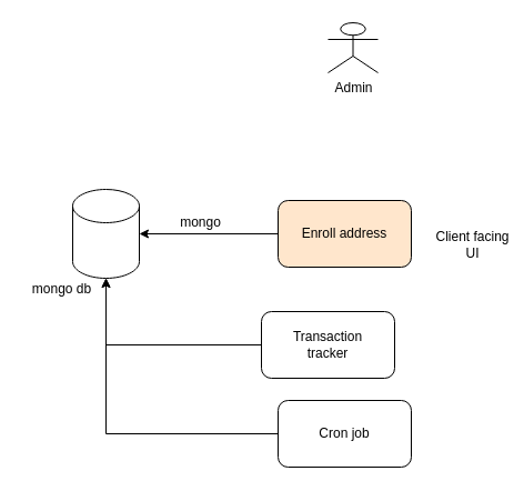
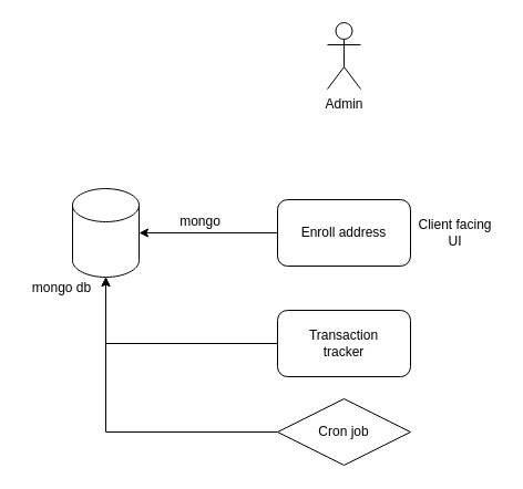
- <mxCell id="5" value="Admin" style="shape=umlActor;verticalLabelPosition=bottom;verticalAlign=top;html=1;outlineConnect=0;" vertex="1" parent="1"><mxGeometry x="295" y="20" width="45" height="45" as="geometry" /></mxCell>
+ <mxCell id="5" value="Admin" style="shape=umlActor;verticalLabelPosition=bottom;verticalAlign=top;html=1;outlineConnect=0;" vertex="1" parent="1"><mxGeometry x="295" y="20" width="30" height="60" as="geometry" /></mxCell>
- <mxCell id="4" value="Enroll address" style="rounded=1;whiteSpace=wrap;html=1;fillColor=#ffe6cc;" vertex="1" parent="1"><mxGeometry x="250" y="180" width="120" height="60" as="geometry" /></mxCell>
+ <mxCell id="4" value="Enroll address" style="rounded=1;whiteSpace=wrap;html=1;" vertex="1" parent="1"><mxGeometry x="250" y="180" width="120" height="60" as="geometry" /></mxCell>
- <mxCell id="8" value="Client facing&lt;br&gt;UI" style="text;html=1;align=center;verticalAlign=middle;resizable=0;points=[];autosize=1;" vertex="1" parent="1"><mxGeometry x="385" y="205" width="80" height="30" as="geometry" /></mxCell>
+ <mxCell id="8" value="Client facing&lt;br&gt;UI" style="text;html=1;align=center;verticalAlign=middle;resizable=0;points=[];autosize=1;" vertex="1" parent="1"><mxGeometry x="370" y="195" width="80" height="30" as="geometry" /></mxCell>
- <mxCell id="10" value="Transaction&lt;br&gt;tracker" style="rounded=1;whiteSpace=wrap;html=1;" vertex="1" parent="1"><mxGeometry x="235" y="280" width="120" height="60" as="geometry" /></mxCell>
+ <mxCell id="10" value="Transaction&lt;br&gt;tracker" style="rounded=1;whiteSpace=wrap;html=1;" vertex="1" parent="1"><mxGeometry x="250" y="280" width="120" height="60" as="geometry" /></mxCell>
- <mxCell id="12" value="Cron job" style="rounded=1;whiteSpace=wrap;html=1;" vertex="1" parent="1"><mxGeometry x="250" y="360" width="120" height="60" as="geometry" /></mxCell>
+ <mxCell id="12" value="Cron job" style="rhombus;whiteSpace=wrap;html=1;" vertex="1" parent="1"><mxGeometry x="250" y="360" width="120" height="60" as="geometry" /></mxCell>
